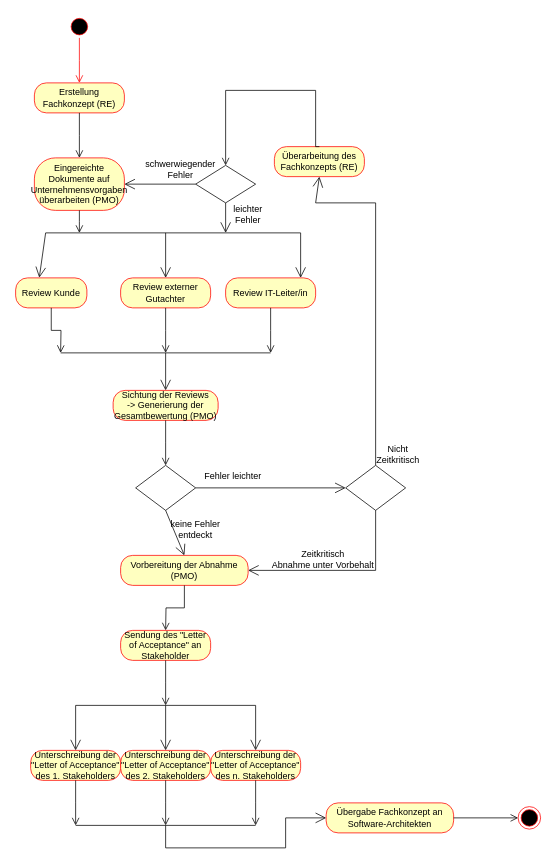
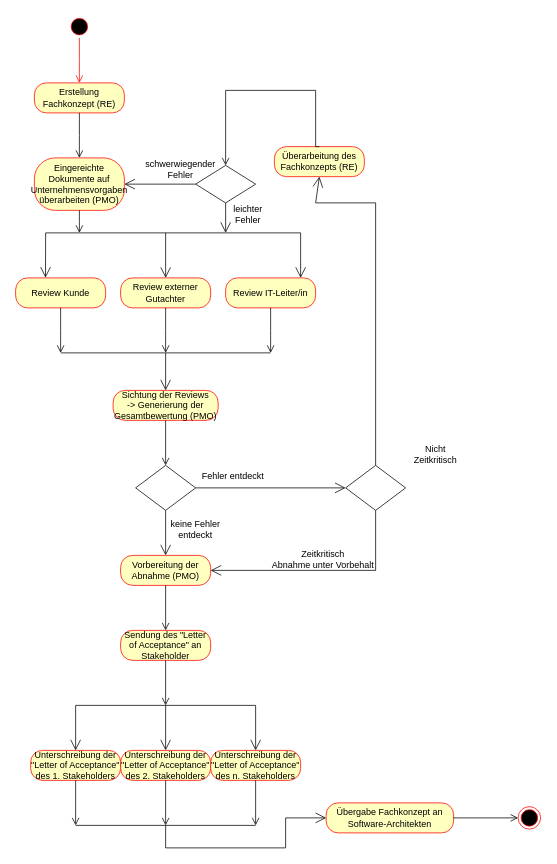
- <mxCell id="11" value="Review Kunde" style="rounded=1;whiteSpace=wrap;html=1;arcSize=40;fontColor=#000000;fillColor=#ffffc0;strokeColor=#ff0000;" parent="1" vertex="1"><mxGeometry x="20" y="370" width="95" height="40" as="geometry" /></mxCell>
+ <mxCell id="11" value="Review Kunde" style="rounded=1;whiteSpace=wrap;html=1;arcSize=40;fontColor=#000000;fillColor=#ffffc0;strokeColor=#ff0000;" parent="1" vertex="1"><mxGeometry y="370" width="120" height="40" as="geometry" x="20" /></mxCell>
- <mxCell id="55" value="Nicht Zeitkritisch" style="text;html=1;align=center;verticalAlign=middle;whiteSpace=wrap;rounded=0;" parent="1" vertex="1"><mxGeometry x="500" y="590" width="60" height="30" as="geometry" /></mxCell>
+ <mxCell id="55" value="Nicht Zeitkritisch" style="text;html=1;align=center;verticalAlign=middle;whiteSpace=wrap;rounded=0;" parent="1" vertex="1"><mxGeometry x="550" y="590" width="60" height="30" as="geometry" /></mxCell>
- <mxCell id="24" value="Fehler leichter" style="text;html=1;align=center;verticalAlign=middle;whiteSpace=wrap;rounded=0;" parent="1" vertex="1"><mxGeometry x="260" y="620" width="100" height="30" as="geometry" /></mxCell>
+ <mxCell id="24" value="Fehler entdeckt" style="text;html=1;align=center;verticalAlign=middle;whiteSpace=wrap;rounded=0;" parent="1" vertex="1"><mxGeometry x="260" y="620" width="100" height="30" as="geometry" /></mxCell>
- <mxCell id="20" value="Vorbereitung der Abnahme (PMO)" style="rounded=1;whiteSpace=wrap;html=1;arcSize=40;fontColor=#000000;fillColor=#ffffc0;strokeColor=#ff0000;" parent="1" vertex="1"><mxGeometry x="160" y="740" width="170" height="40" as="geometry" /></mxCell>
+ <mxCell id="20" value="Vorbereitung der Abnahme (PMO)" style="rounded=1;whiteSpace=wrap;html=1;arcSize=40;fontColor=#000000;fillColor=#ffffc0;strokeColor=#ff0000;" parent="1" vertex="1"><mxGeometry x="160" y="740" width="120" height="40" as="geometry" /></mxCell>
